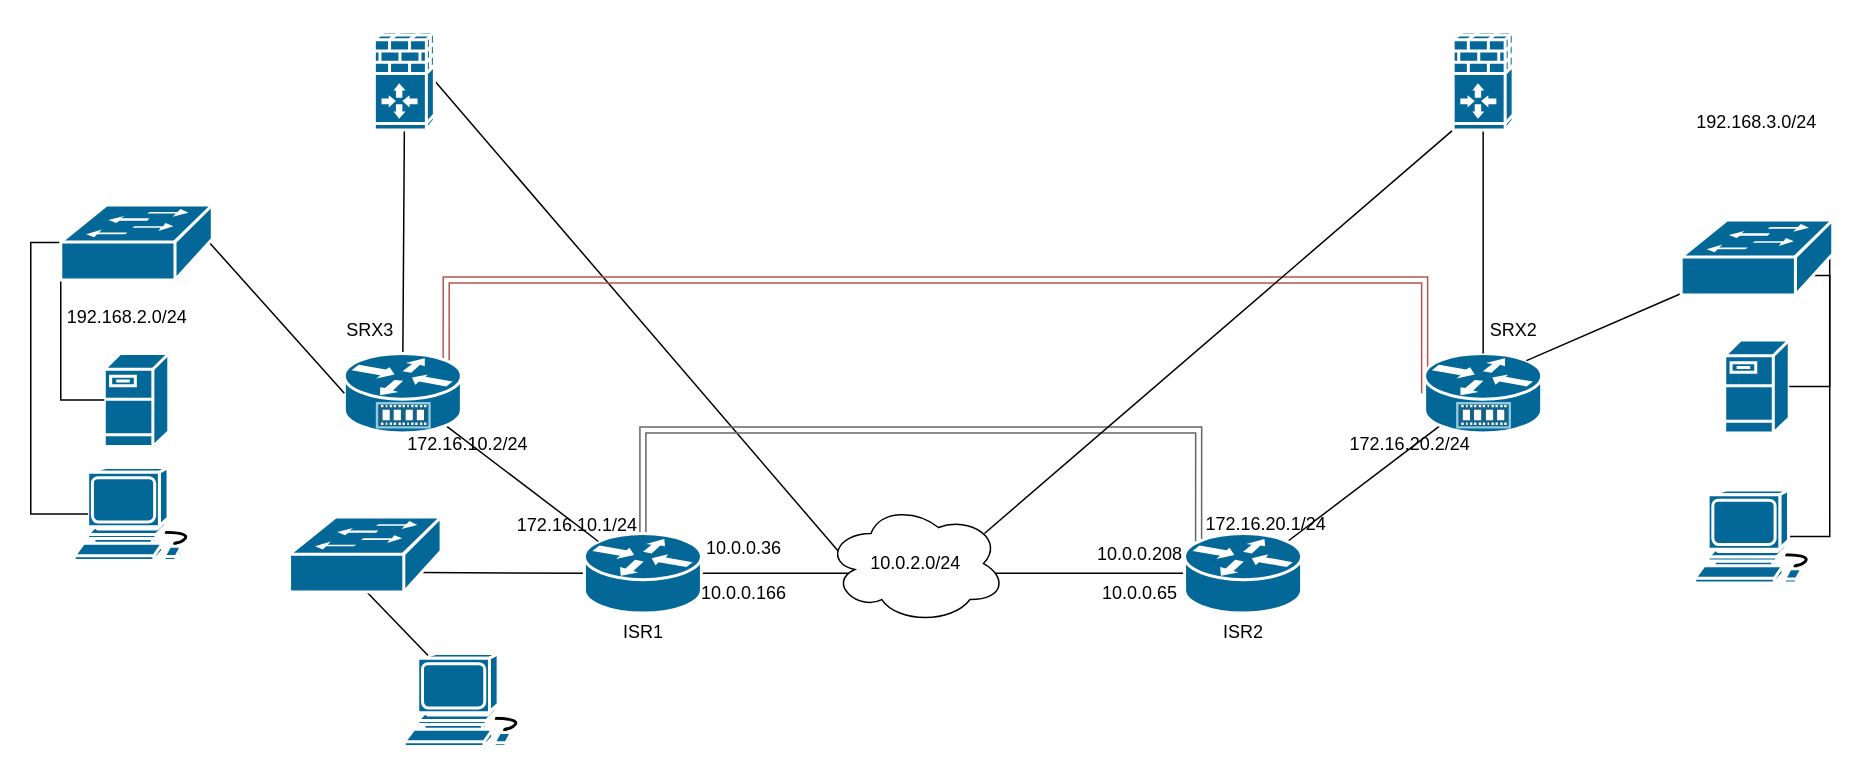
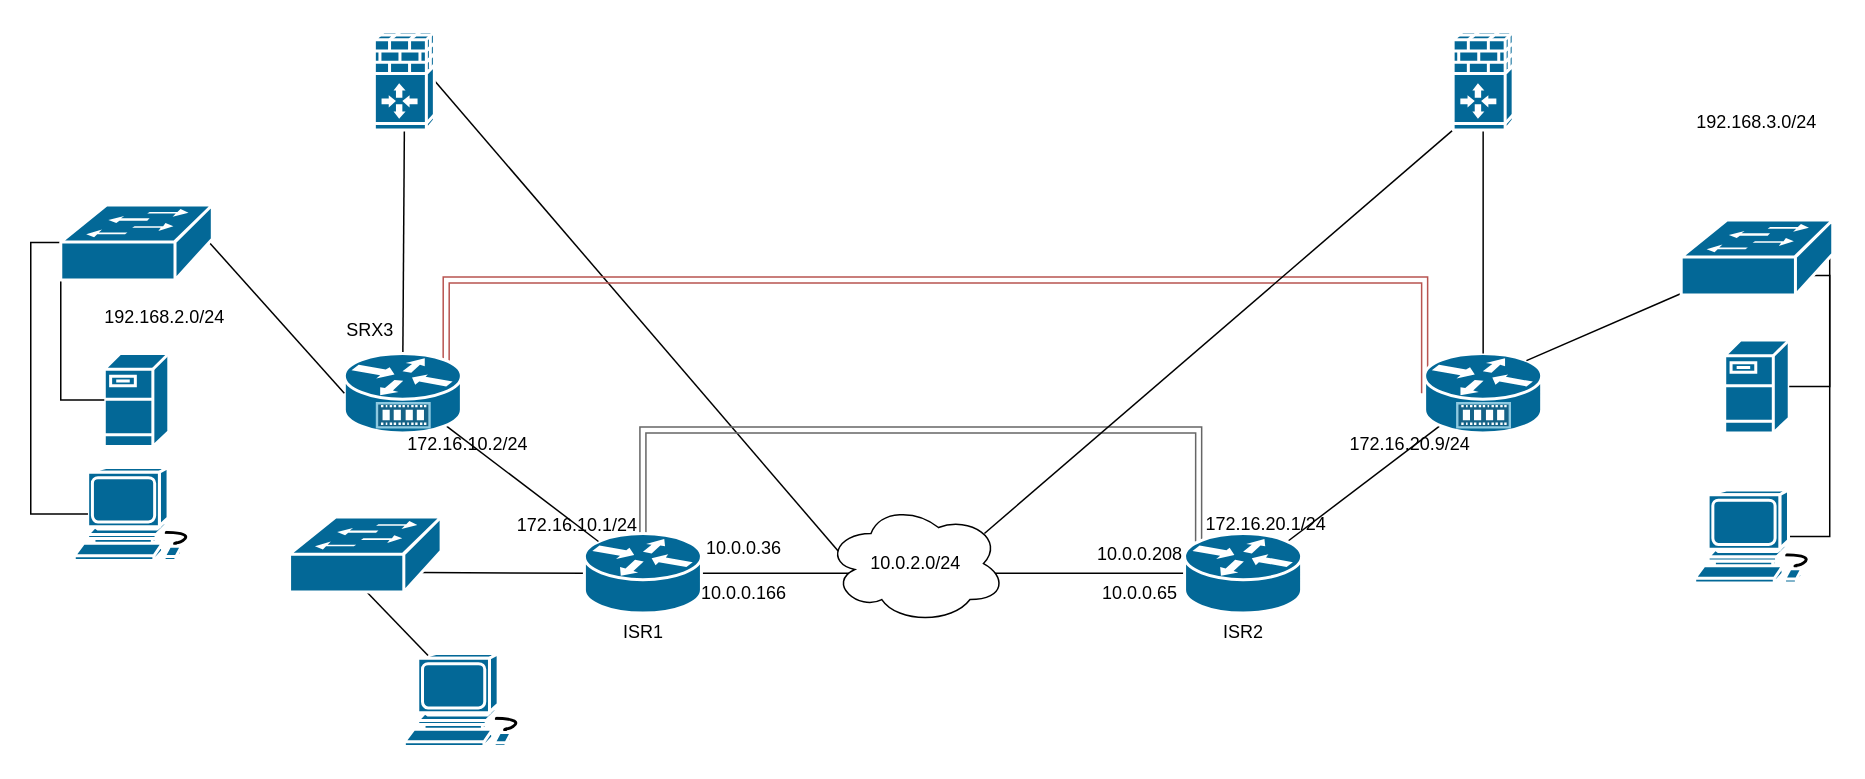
- <mxCell id="46" value="192.168.2.0/24" style="text;html=1;resizable=0;autosize=1;align=center;verticalAlign=middle;points=[];fillColor=none;strokeColor=none;rounded=0;" vertex="1" parent="1"><mxGeometry x="34" y="196" width="100" height="30" as="geometry" /></mxCell>
+ <mxCell id="46" value="192.168.2.0/24" style="text;html=1;resizable=0;autosize=1;align=center;verticalAlign=middle;points=[];fillColor=none;strokeColor=none;rounded=0;" vertex="1" parent="1"><mxGeometry x="59" y="196" width="100" height="30" as="geometry" /></mxCell>
- <mxCell id="37" value="SRX2" style="text;html=1;resizable=0;autosize=1;align=center;verticalAlign=middle;points=[];fillColor=none;strokeColor=none;rounded=0;" vertex="1" parent="1"><mxGeometry x="983" y="205" width="50" height="30" as="geometry" /></mxCell>
- <mxCell id="44" value="172.16.20.2/24" style="text;html=1;resizable=0;autosize=1;align=center;verticalAlign=middle;points=[];fillColor=none;strokeColor=none;rounded=0;" vertex="1" parent="1"><mxGeometry x="889" y="281" width="100" height="30" as="geometry" /></mxCell>
+ <mxCell id="44" value="172.16.20.9/24" style="text;html=1;resizable=0;autosize=1;align=center;verticalAlign=middle;points=[];fillColor=none;strokeColor=none;rounded=0;" vertex="1" parent="1"><mxGeometry x="889" y="281" width="100" height="30" as="geometry" /></mxCell>
